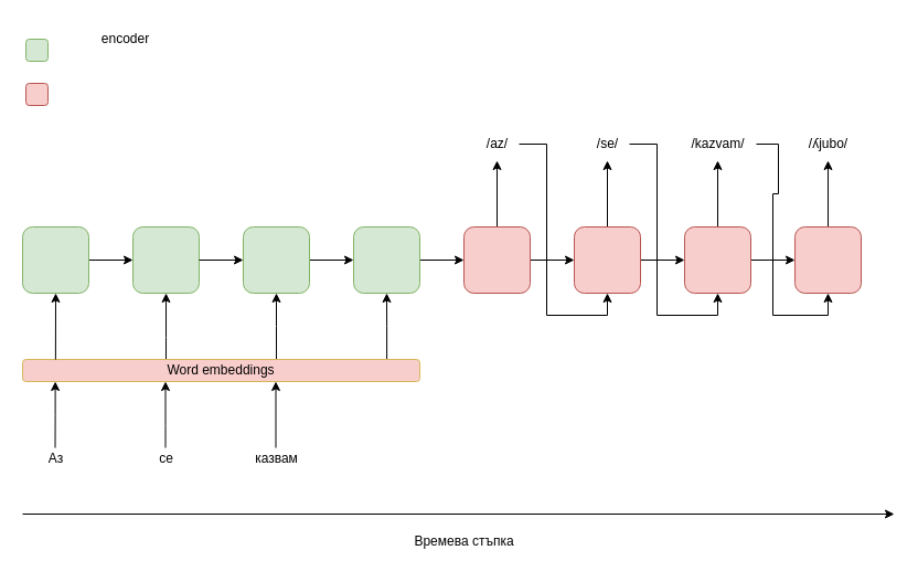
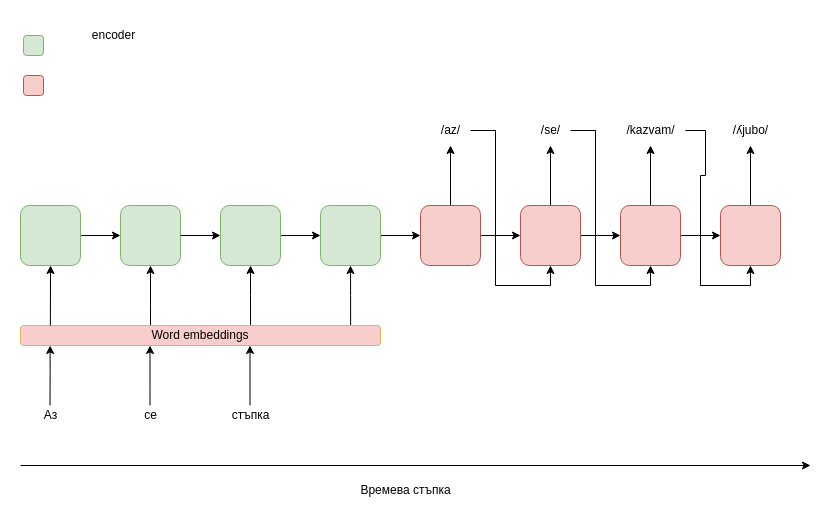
- <mxCell id="31" value="казвам" style="text;html=1;align=center;verticalAlign=middle;resizable=0;points=[];autosize=1;strokeColor=none;fillColor=none;" vertex="1" parent="1"><mxGeometry x="220" y="400" width="60" height="30" as="geometry" /></mxCell>
+ <mxCell id="31" value="стъпка" style="text;html=1;align=center;verticalAlign=middle;resizable=0;points=[];autosize=1;strokeColor=none;fillColor=none;" vertex="1" parent="1"><mxGeometry x="220" y="400" width="60" height="30" as="geometry" /></mxCell>
- <mxCell id="33" value="&lt;div&gt;Времева стъпка&lt;/div&gt;" style="text;html=1;align=center;verticalAlign=middle;resizable=0;points=[];autosize=1;strokeColor=none;fillColor=none;" vertex="1" parent="1"><mxGeometry x="360" y="475" width="120" height="30" as="geometry" /></mxCell>
+ <mxCell id="33" value="&lt;div&gt;Времева стъпка&lt;/div&gt;" style="text;html=1;align=center;verticalAlign=middle;resizable=0;points=[];autosize=1;strokeColor=none;fillColor=none;" vertex="1" parent="1"><mxGeometry x="345" y="475" width="120" height="30" as="geometry" /></mxCell>
